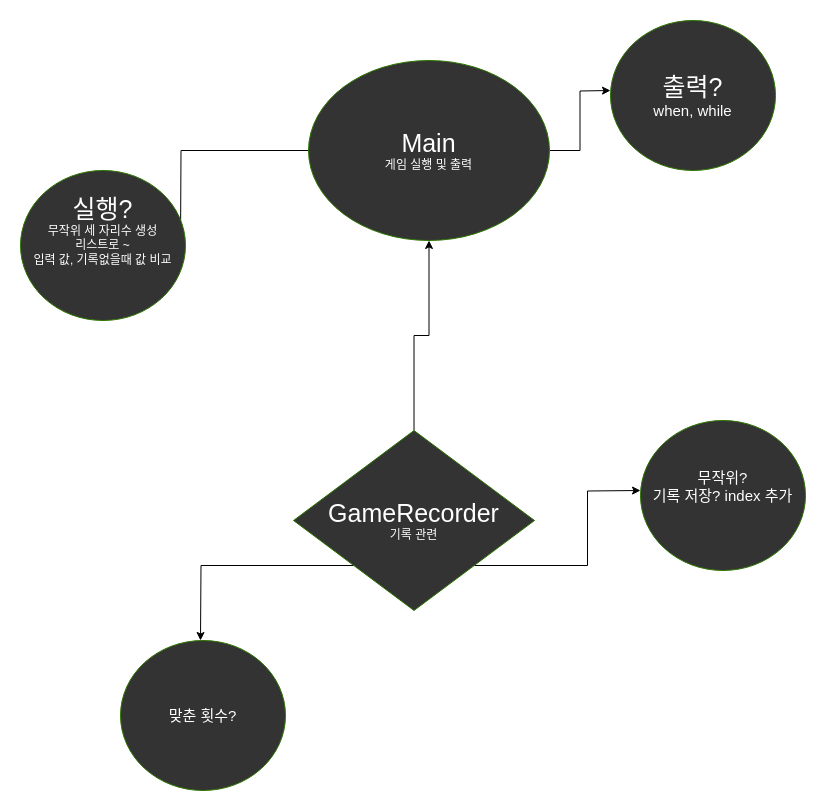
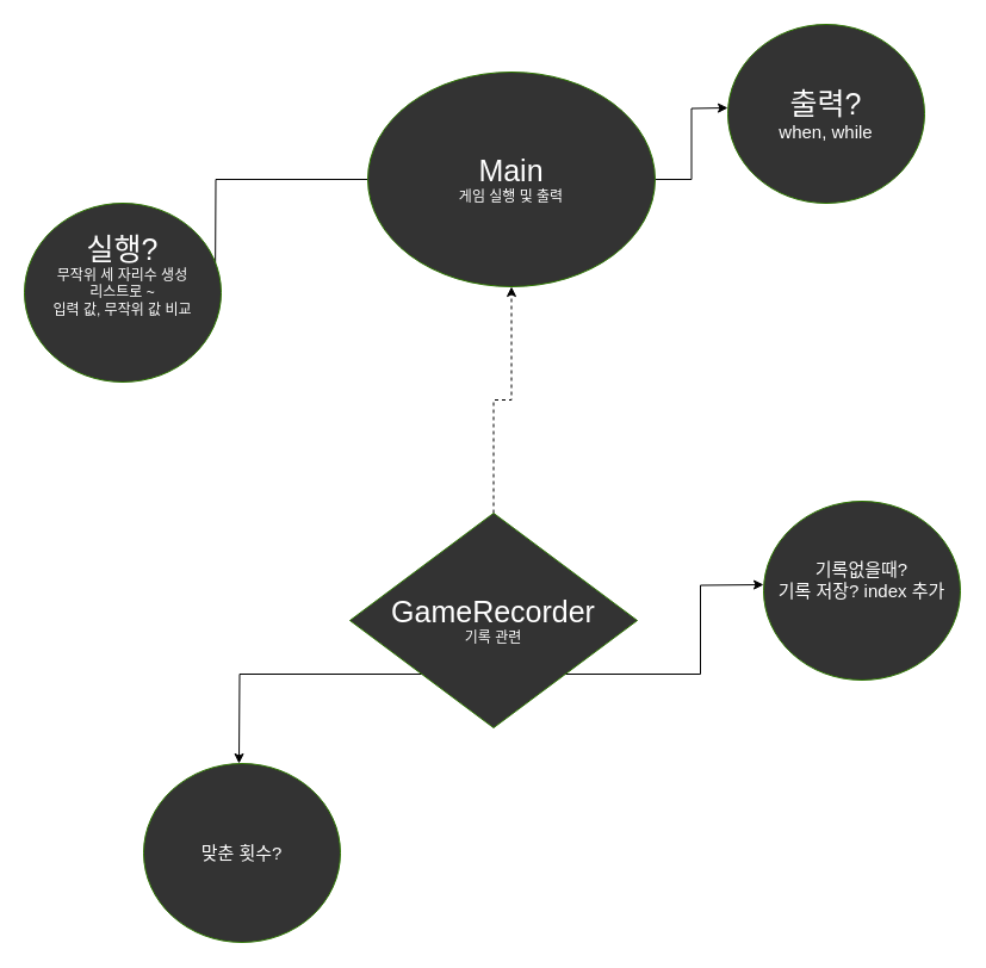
- <mxCell id="9" value="&lt;div&gt;&lt;span style=&quot;font-size: 25px;&quot;&gt;실행?&lt;/span&gt;&lt;/div&gt;&lt;div&gt;무작위 세 자리수 생성&lt;/div&gt;&lt;div&gt;리스트로 ~&lt;/div&gt;&lt;div&gt;입력 값, 기록없을때 값 비교&lt;/div&gt;&lt;div&gt;&lt;span style=&quot;background-color: initial; font-size: 25px;&quot;&gt;&amp;nbsp;&lt;/span&gt;&lt;br&gt;&lt;/div&gt;" style="ellipse;whiteSpace=wrap;html=1;fillColor=#333333;strokeColor=#2D7600;fontColor=#ffffff;" vertex="1" parent="1"><mxGeometry x="20" y="170" width="165" height="150" as="geometry" /></mxCell>
+ <mxCell id="9" value="&lt;div&gt;&lt;span style=&quot;font-size: 25px;&quot;&gt;실행?&lt;/span&gt;&lt;/div&gt;&lt;div&gt;무작위 세 자리수 생성&lt;/div&gt;&lt;div&gt;리스트로 ~&lt;/div&gt;&lt;div&gt;입력 값, 무작위 값 비교&lt;/div&gt;&lt;div&gt;&lt;span style=&quot;background-color: initial; font-size: 25px;&quot;&gt;&amp;nbsp;&lt;/span&gt;&lt;br&gt;&lt;/div&gt;" style="ellipse;whiteSpace=wrap;html=1;fillColor=#333333;strokeColor=#2D7600;fontColor=#ffffff;" vertex="1" parent="1"><mxGeometry x="20" y="170" width="165" height="150" as="geometry" /></mxCell>
- <mxCell id="2" style="edgeStyle=orthogonalEdgeStyle;rounded=0;orthogonalLoop=1;jettySize=auto;html=1;exitX=0.5;exitY=0;exitDx=0;exitDy=0;entryX=0.5;entryY=1;entryDx=0;entryDy=0;" edge="1" parent="1" source="5" target="8"><mxGeometry relative="1" as="geometry" /></mxCell>
+ <mxCell id="2" style="edgeStyle=orthogonalEdgeStyle;rounded=0;orthogonalLoop=1;jettySize=auto;html=1;exitX=0.5;exitY=0;exitDx=0;exitDy=0;entryX=0.5;entryY=1;entryDx=0;entryDy=0;dashed=1;" edge="1" parent="1" source="5" target="8"><mxGeometry relative="1" as="geometry" /></mxCell>
- <mxCell id="11" value="&lt;font style=&quot;font-size: 15px;&quot;&gt;무작위?&lt;/font&gt;&lt;div&gt;&lt;span style=&quot;font-size: 15px;&quot;&gt;기록 저장? index 추가&lt;br&gt;&lt;/span&gt;&lt;div style=&quot;font-size: 15px;&quot;&gt;&lt;br&gt;&lt;/div&gt;&lt;/div&gt;" style="ellipse;whiteSpace=wrap;html=1;fillColor=#333333;strokeColor=#2D7600;fontColor=#ffffff;" vertex="1" parent="1"><mxGeometry x="640" y="420" width="165" height="150" as="geometry" /></mxCell>
+ <mxCell id="11" value="&lt;font style=&quot;font-size: 15px;&quot;&gt;기록없을때?&lt;/font&gt;&lt;div&gt;&lt;span style=&quot;font-size: 15px;&quot;&gt;기록 저장? index 추가&lt;br&gt;&lt;/span&gt;&lt;div style=&quot;font-size: 15px;&quot;&gt;&lt;br&gt;&lt;/div&gt;&lt;/div&gt;" style="ellipse;whiteSpace=wrap;html=1;fillColor=#333333;strokeColor=#2D7600;fontColor=#ffffff;" vertex="1" parent="1"><mxGeometry x="640" y="420" width="165" height="150" as="geometry" /></mxCell>
